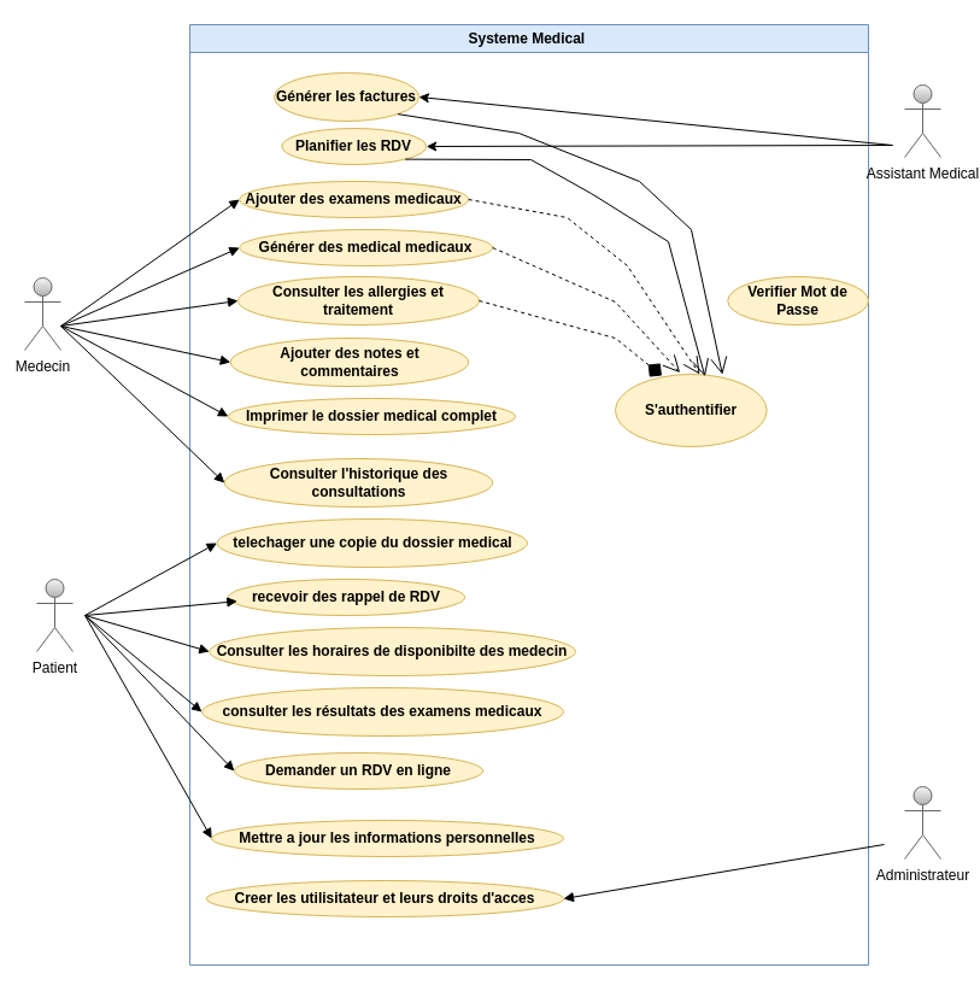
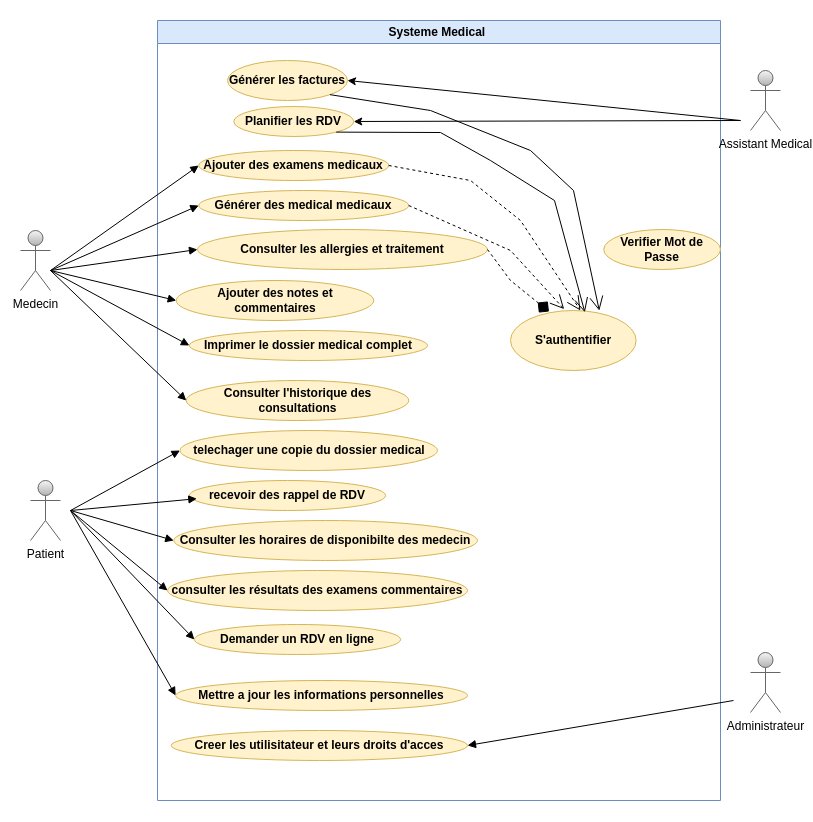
- <mxCell id="9" value="Consulter les allergies et traitement" style="ellipse;whiteSpace=wrap;html=1;strokeColor=#d6b656;align=center;verticalAlign=middle;fontFamily=Helvetica;fontSize=12;fillColor=#fff2cc;fontStyle=1" parent="4" vertex="1"><mxGeometry x="40" y="209" width="200" height="40" as="geometry" /></mxCell>
+ <mxCell id="9" value="Consulter les allergies et traitement" style="ellipse;whiteSpace=wrap;html=1;strokeColor=#d6b656;align=center;verticalAlign=middle;fontFamily=Helvetica;fontSize=12;fillColor=#fff2cc;fontStyle=1" parent="4" vertex="1"><mxGeometry x="40" y="209" width="290" height="40" as="geometry" /></mxCell>
- <mxCell id="13" value="Ajouter des notes et commentaires" style="ellipse;whiteSpace=wrap;html=1;strokeColor=#d6b656;align=center;verticalAlign=middle;fontFamily=Helvetica;fontSize=12;fillColor=#fff2cc;fontStyle=1" parent="4" vertex="1"><mxGeometry x="33.75" y="260" width="197.5" height="40" as="geometry" /></mxCell>
+ <mxCell id="13" value="Ajouter des notes et commentaires" style="ellipse;whiteSpace=wrap;html=1;strokeColor=#d6b656;align=center;verticalAlign=middle;fontFamily=Helvetica;fontSize=12;fillColor=#fff2cc;fontStyle=1" parent="4" vertex="1"><mxGeometry x="18.75" y="260" width="197.5" height="40" as="geometry" /></mxCell>
- <mxCell id="16" value="consulter les résultats des examens medicaux" style="ellipse;whiteSpace=wrap;html=1;strokeColor=#d6b656;align=center;verticalAlign=middle;fontFamily=Helvetica;fontSize=12;fillColor=#fff2cc;fontStyle=1" parent="4" vertex="1"><mxGeometry x="10" y="550" width="300" height="40" as="geometry" /></mxCell>
+ <mxCell id="16" value="consulter les résultats des examens commentaires" style="ellipse;whiteSpace=wrap;html=1;strokeColor=#d6b656;align=center;verticalAlign=middle;fontFamily=Helvetica;fontSize=12;fillColor=#fff2cc;fontStyle=1" parent="4" vertex="1"><mxGeometry x="10" y="550" width="300" height="40" as="geometry" /></mxCell>
